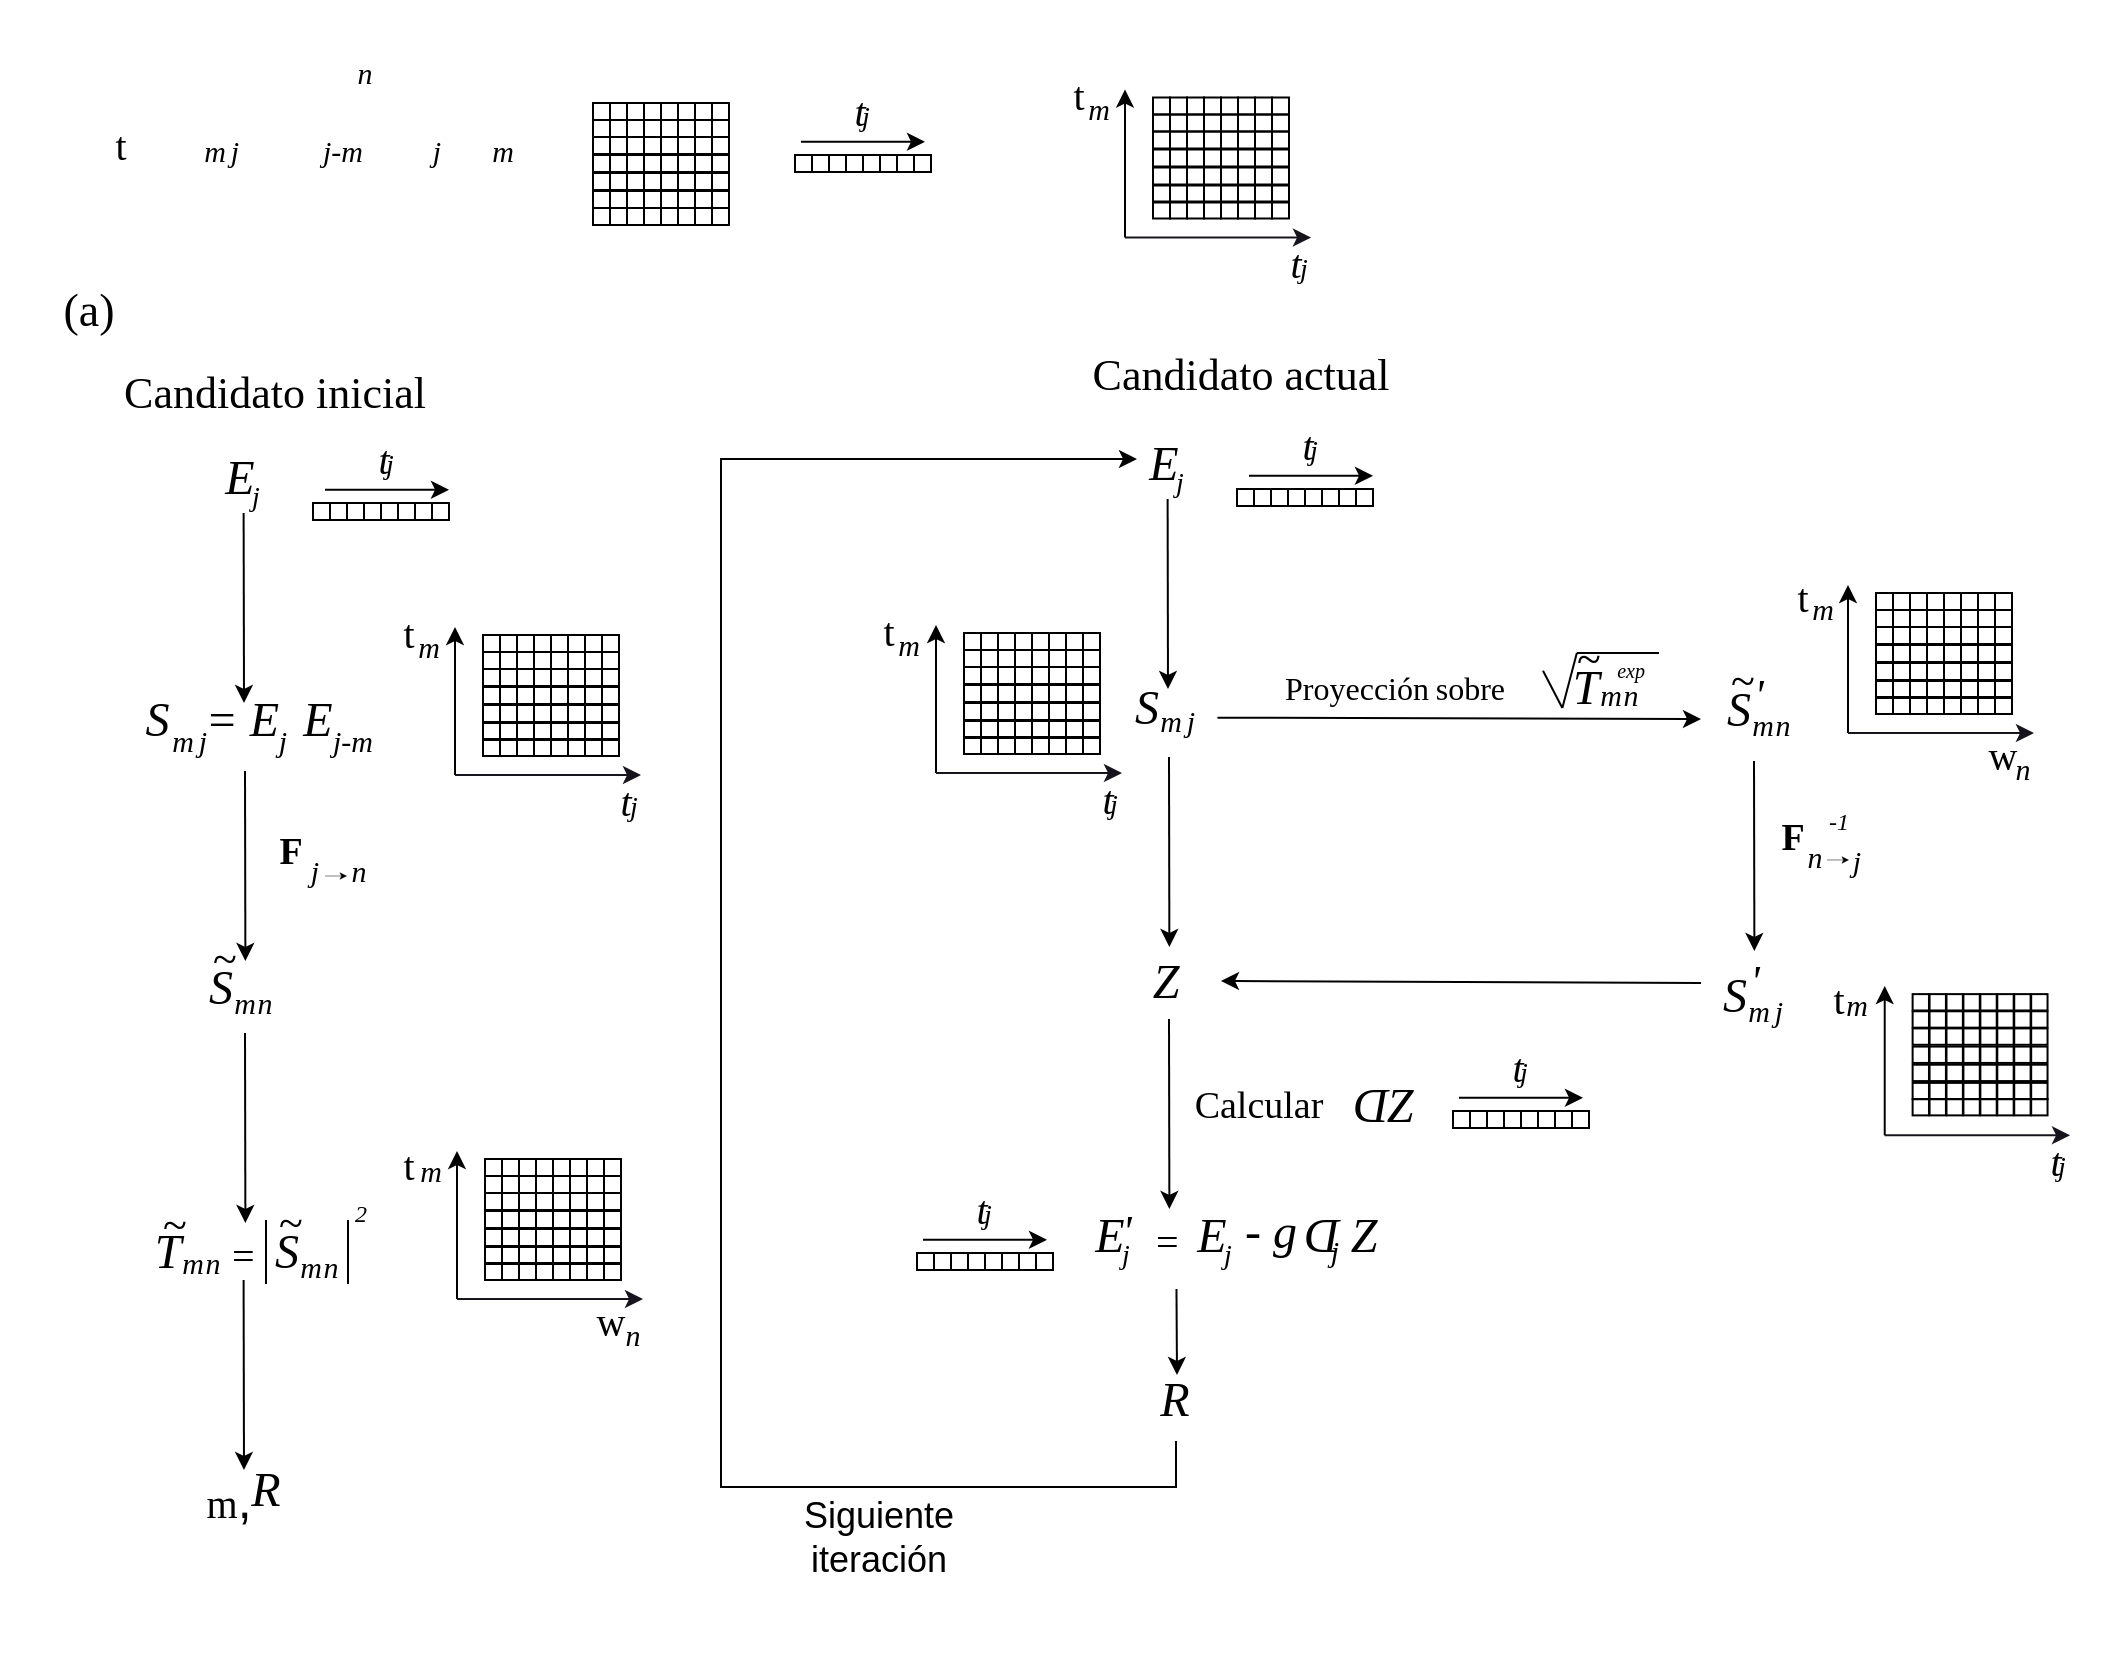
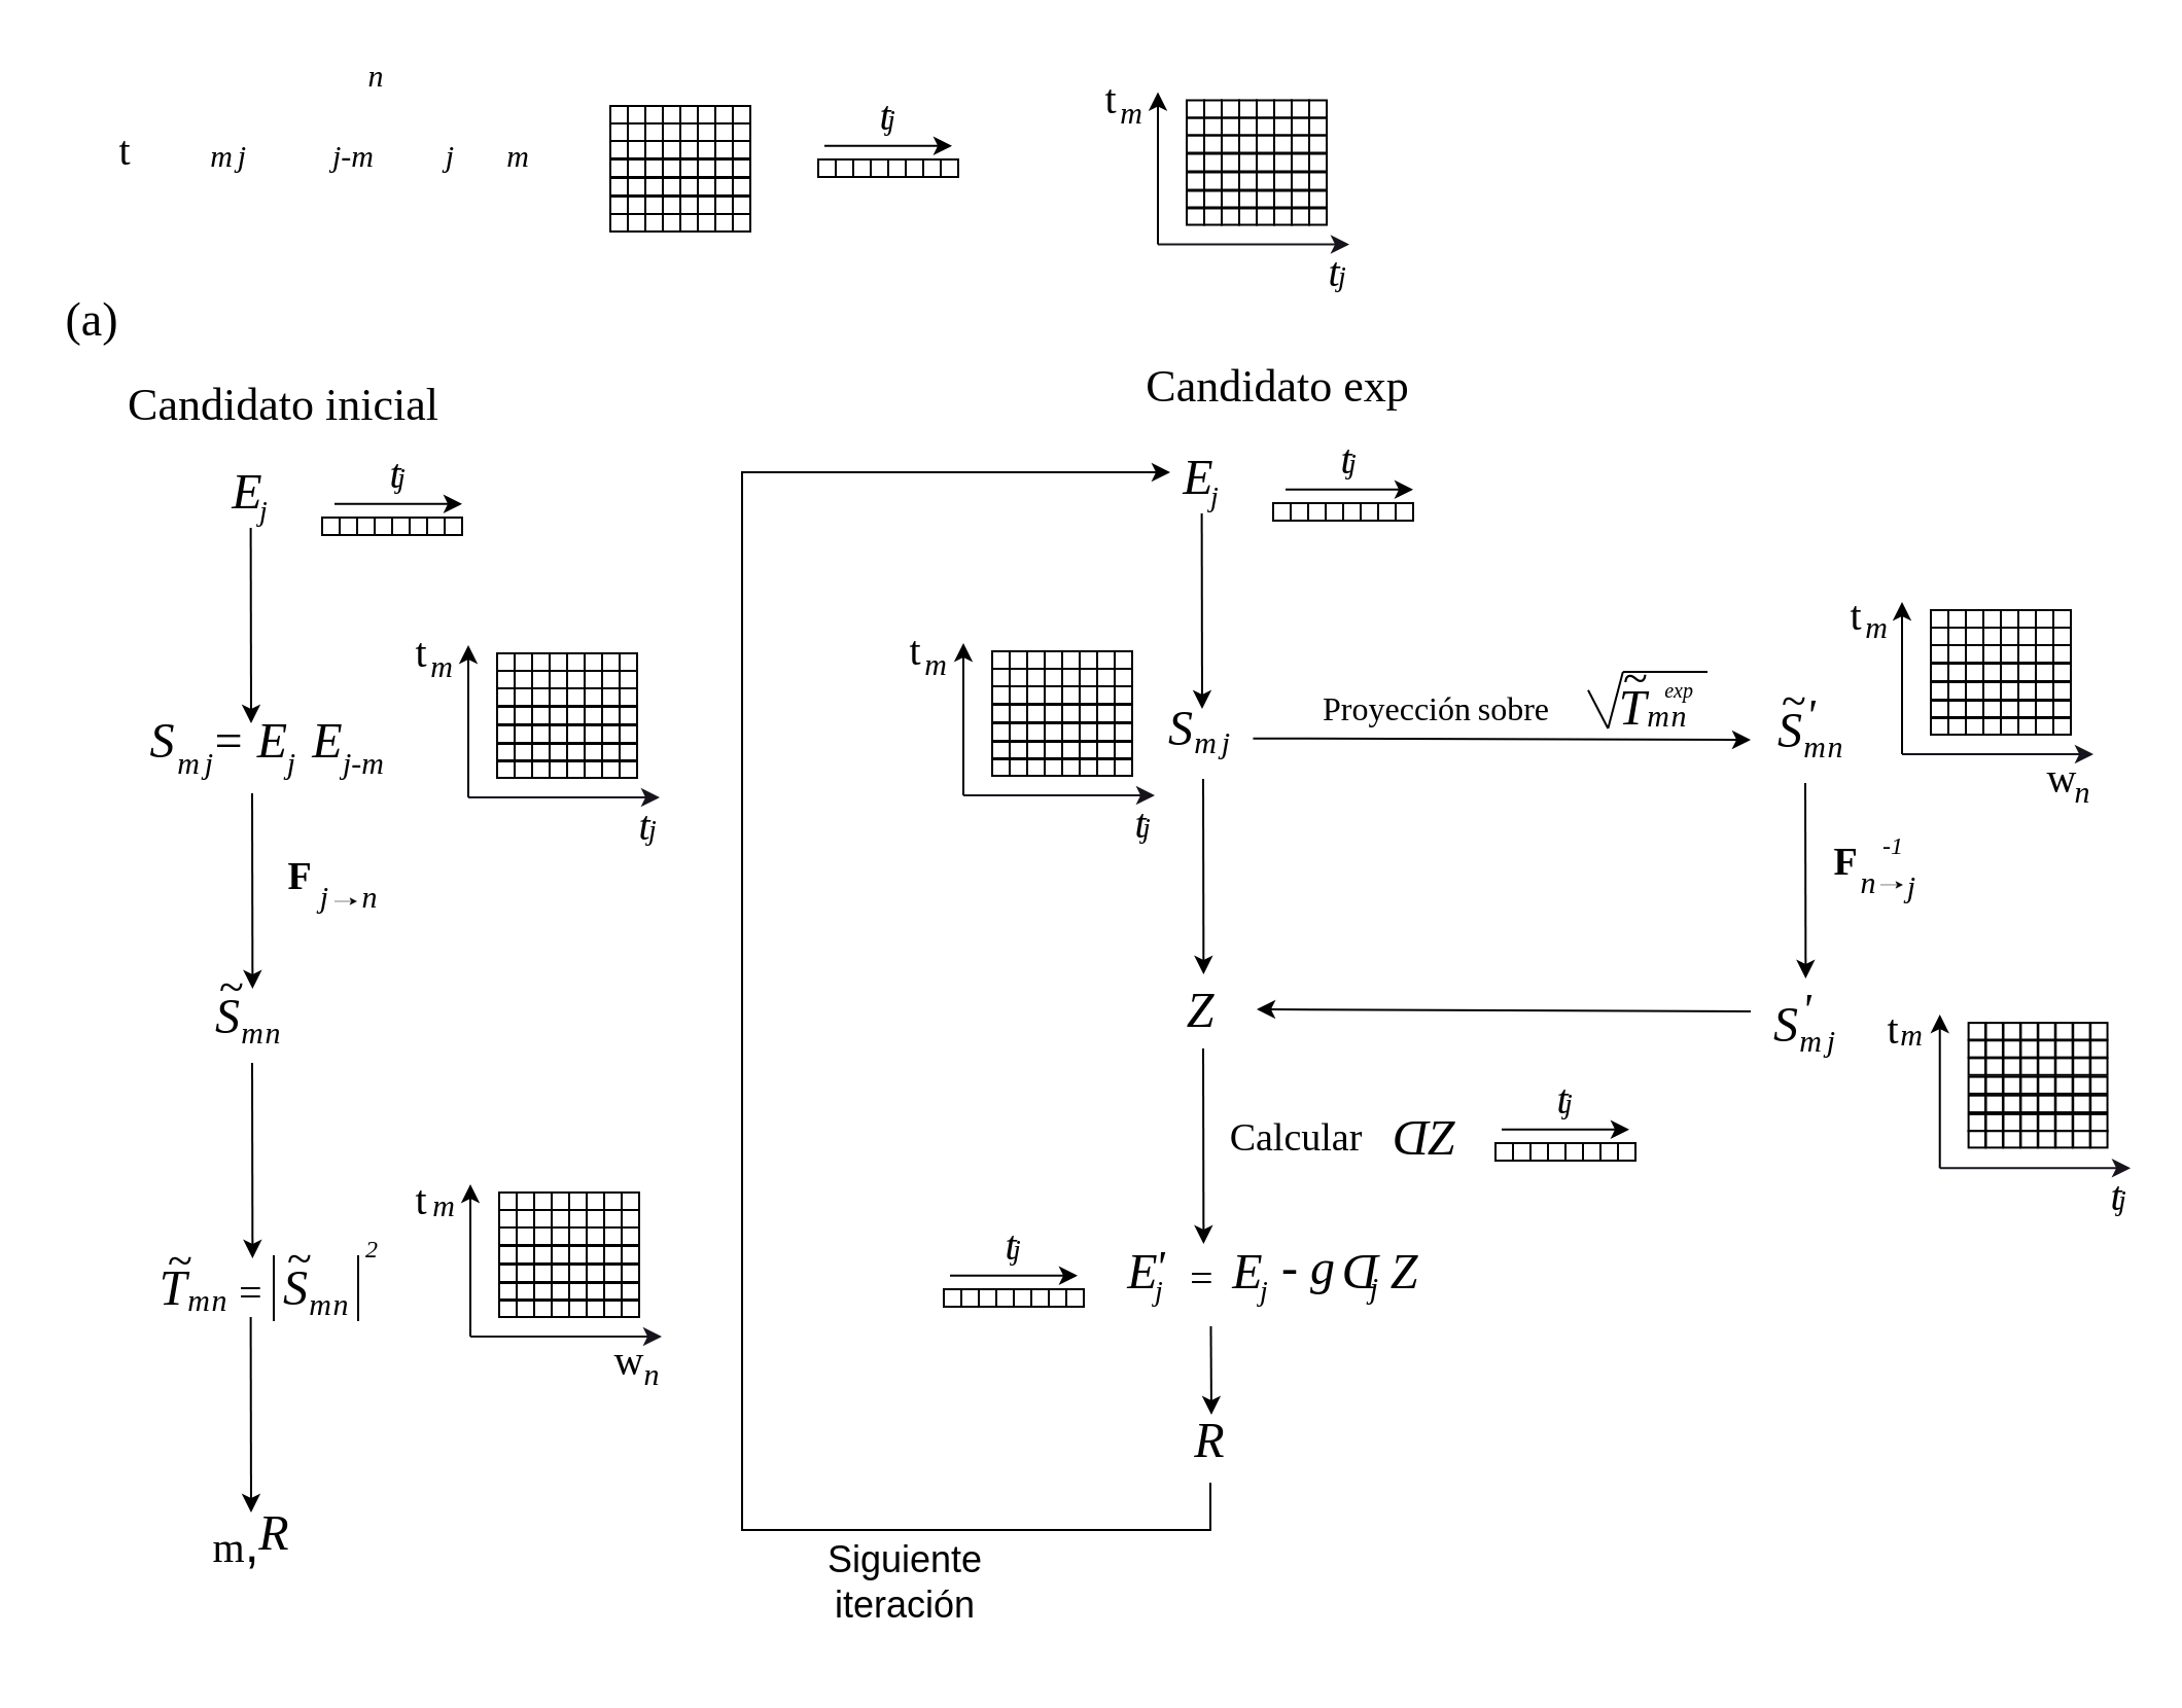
- <mxCell id="343" value="&lt;font style=&quot;font-size: 22px;&quot; face=&quot;Computer modern&quot; color=&quot;#000000&quot;&gt;Candidato actual&lt;br&gt;&lt;/font&gt;" style="text;html=1;align=center;verticalAlign=middle;resizable=0;points=[];autosize=1;strokeColor=none;fillColor=none;" parent="1" vertex="1"><mxGeometry x="522" y="168" width="195" height="39" as="geometry" /></mxCell>
+ <mxCell id="343" value="&lt;font style=&quot;font-size: 22px;&quot; face=&quot;Computer modern&quot; color=&quot;#000000&quot;&gt;Candidato exp&lt;br&gt;&lt;/font&gt;" style="text;html=1;align=center;verticalAlign=middle;resizable=0;points=[];autosize=1;strokeColor=none;fillColor=none;" parent="1" vertex="1"><mxGeometry x="522" y="168" width="195" height="39" as="geometry" /></mxCell>
